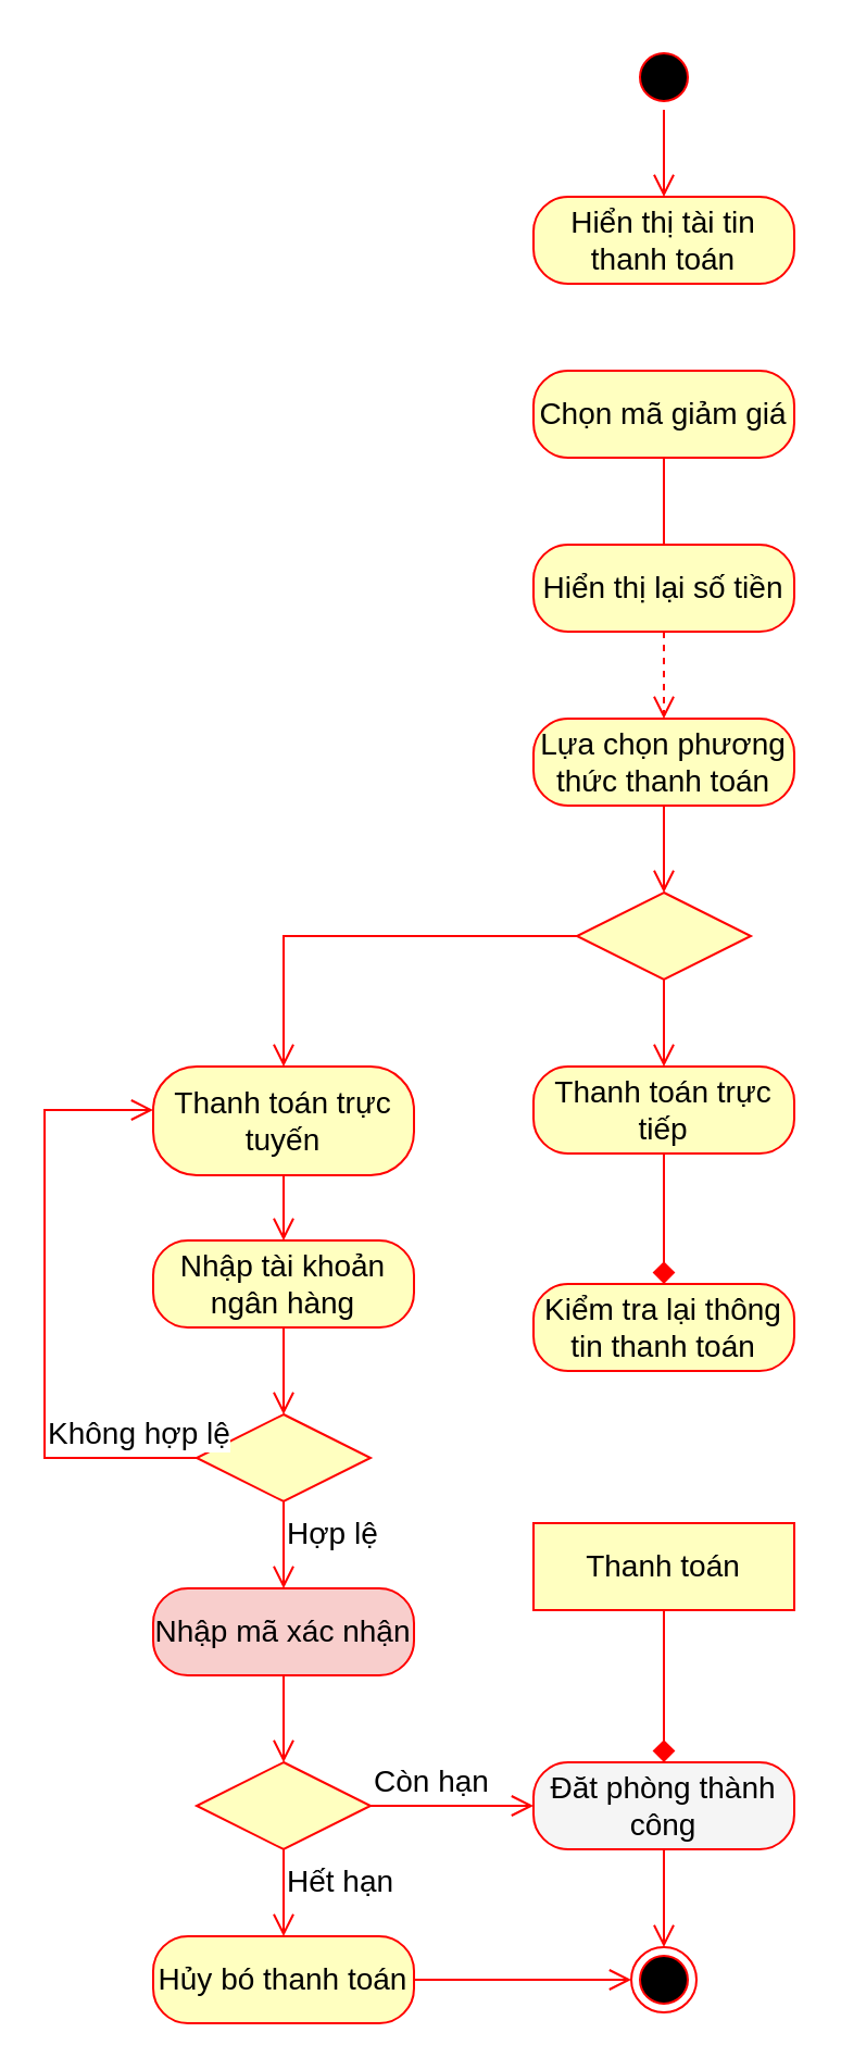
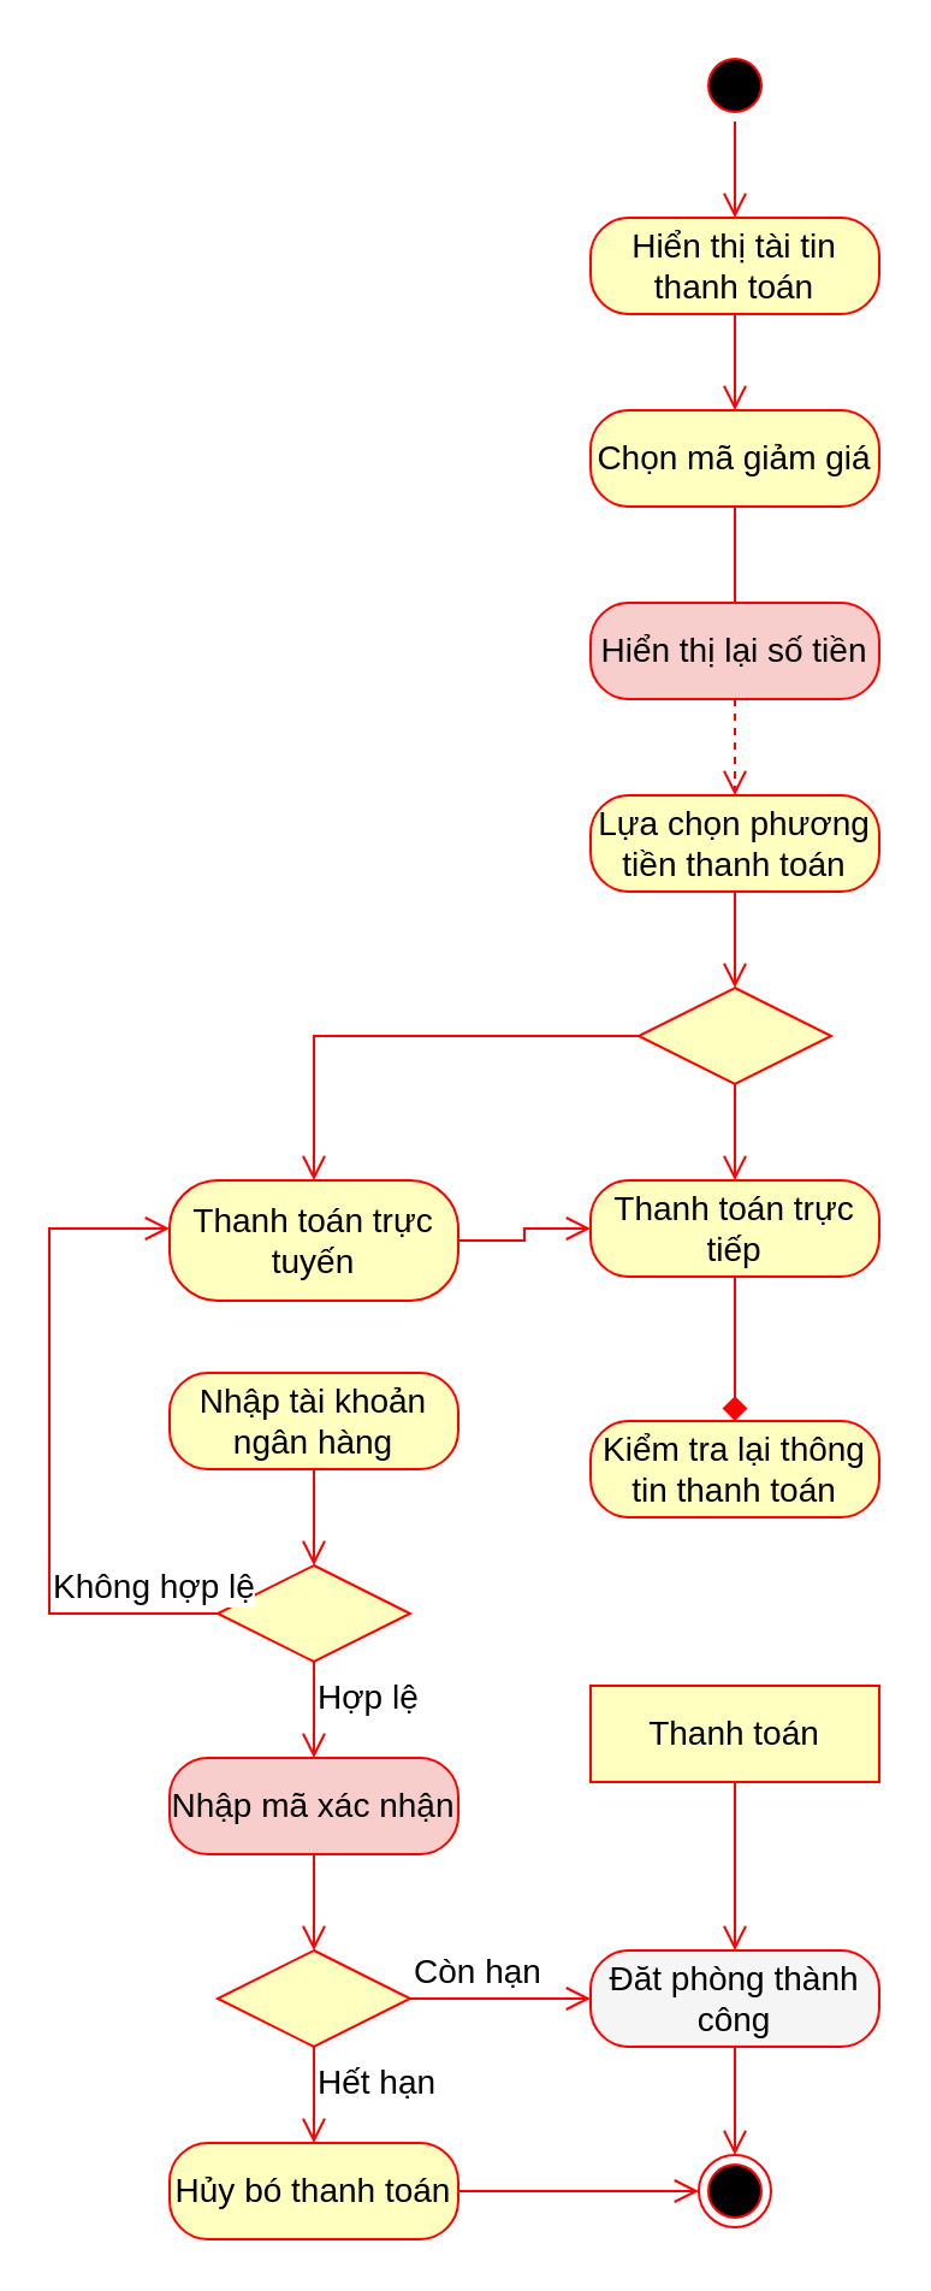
+ <mxCell id="5" value="" style="edgeStyle=orthogonalEdgeStyle;html=1;verticalAlign=bottom;endArrow=open;endSize=8;strokeColor=#ff0000;rounded=0;fontSize=14;" edge="1" source="4" parent="1" target="6"><mxGeometry relative="1" as="geometry"><mxPoint x="305" y="190" as="targetPoint" /></mxGeometry></mxCell>
- <mxCell id="8" value="Hiển thị lại số tiền" style="rounded=1;whiteSpace=wrap;html=1;arcSize=40;fontColor=#000000;fillColor=#ffffc0;strokeColor=#ff0000;fontSize=14;" vertex="1" parent="1"><mxGeometry x="245" y="250" width="120" height="40" as="geometry" /></mxCell>
+ <mxCell id="8" value="Hiển thị lại số tiền" style="rounded=1;whiteSpace=wrap;html=1;arcSize=40;fontColor=#000000;fillColor=#f8cecc;strokeColor=#ff0000;fontSize=14;" vertex="1" parent="1"><mxGeometry x="245" y="250" width="120" height="40" as="geometry" /></mxCell>
- <mxCell id="10" value="Lựa chọn phương thức thanh toán" style="rounded=1;whiteSpace=wrap;html=1;arcSize=40;fontColor=#000000;fillColor=#ffffc0;strokeColor=#ff0000;fontSize=14;" vertex="1" parent="1"><mxGeometry x="245" y="330" width="120" height="40" as="geometry" /></mxCell>
+ <mxCell id="10" value="Lựa chọn phương tiền thanh toán" style="rounded=1;whiteSpace=wrap;html=1;arcSize=40;fontColor=#000000;fillColor=#ffffc0;strokeColor=#ff0000;fontSize=14;" vertex="1" parent="1"><mxGeometry x="245" y="330" width="120" height="40" as="geometry" /></mxCell>
- <mxCell id="18" value="" style="edgeStyle=orthogonalEdgeStyle;html=1;verticalAlign=bottom;endArrow=open;endSize=8;strokeColor=#ff0000;rounded=0;fontSize=14;" edge="1" source="17" parent="1" target="20"><mxGeometry relative="1" as="geometry"><mxPoint x="130" y="590" as="targetPoint" /></mxGeometry></mxCell>
+ <mxCell id="18" value="" style="edgeStyle=orthogonalEdgeStyle;html=1;verticalAlign=bottom;endArrow=open;endSize=8;strokeColor=#ff0000;rounded=0;fontSize=14;" edge="1" source="17" parent="1" target="15"><mxGeometry relative="1" as="geometry"><mxPoint x="130" y="590" as="targetPoint" /></mxGeometry></mxCell>
- <mxCell id="34" value="" style="edgeStyle=orthogonalEdgeStyle;html=1;verticalAlign=bottom;endArrow=diamond;endSize=8;strokeColor=#ff0000;rounded=0;fontSize=14;" edge="1" source="33" parent="1" target="35"><mxGeometry relative="1" as="geometry"><mxPoint x="305" y="750" as="targetPoint" /></mxGeometry></mxCell>
+ <mxCell id="34" value="" style="edgeStyle=orthogonalEdgeStyle;html=1;verticalAlign=bottom;endArrow=open;endSize=8;strokeColor=#ff0000;rounded=0;fontSize=14;" edge="1" source="33" parent="1" target="35"><mxGeometry relative="1" as="geometry"><mxPoint x="305" y="750" as="targetPoint" /></mxGeometry></mxCell>
